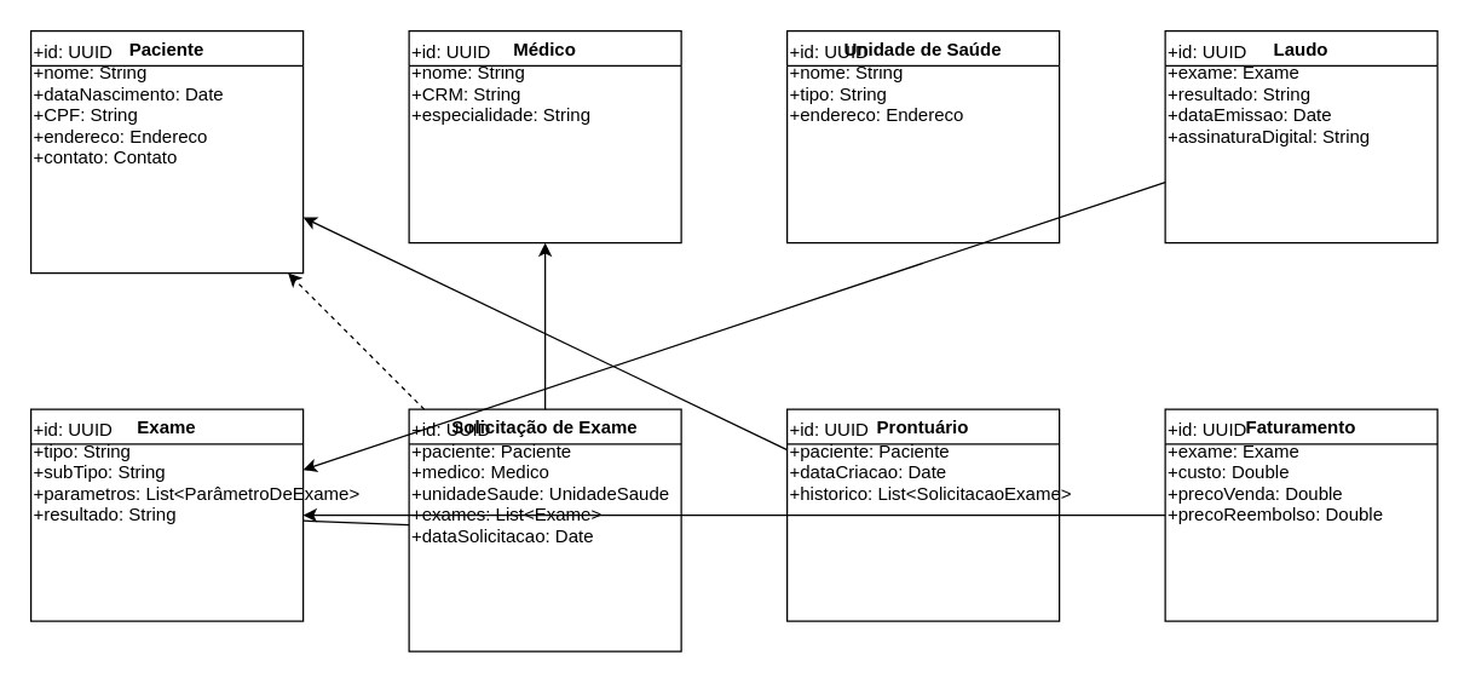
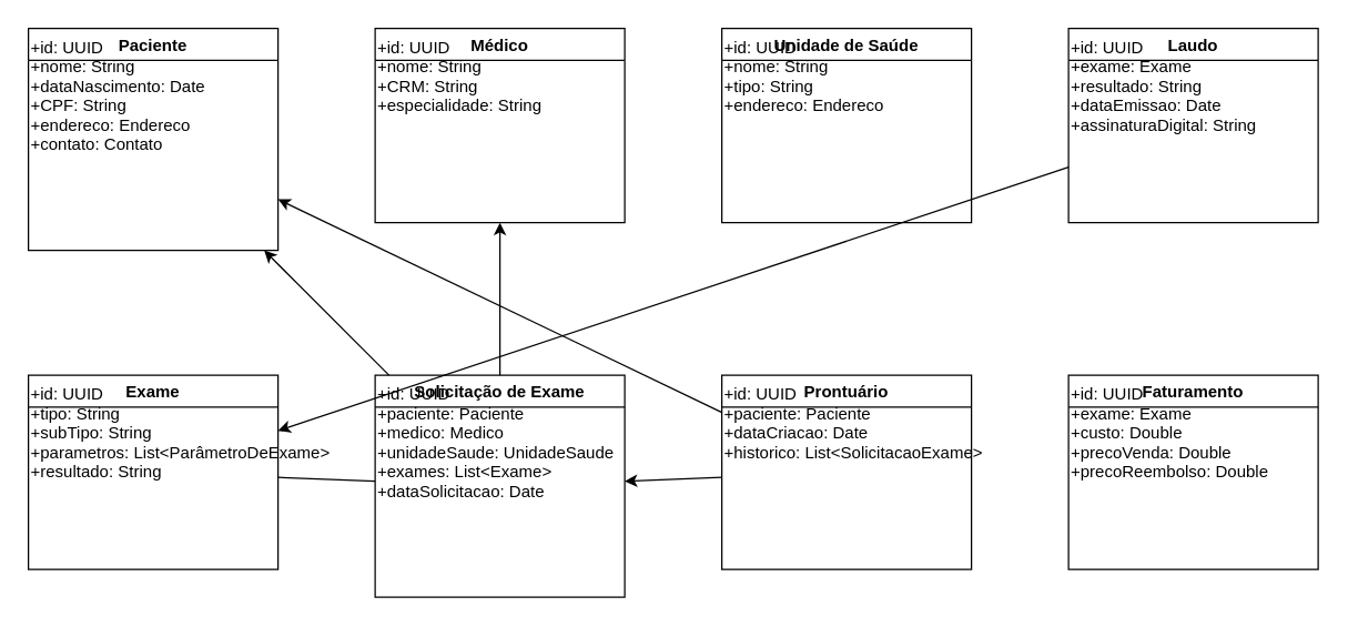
- <mxCell id="18" edge="1" parent="1" source="10" target="2" style="dashed=1;"><mxGeometry relative="1" as="geometry" /></mxCell>
+ <mxCell id="18" edge="1" parent="1" source="10" target="2"><mxGeometry relative="1" as="geometry" /></mxCell>
- <mxCell id="24" edge="1" parent="1" source="16" target="8"><mxGeometry relative="1" as="geometry" /></mxCell>
+ <mxCell id="22" edge="1" parent="1" source="12" target="10"><mxGeometry relative="1" as="geometry" /></mxCell>
